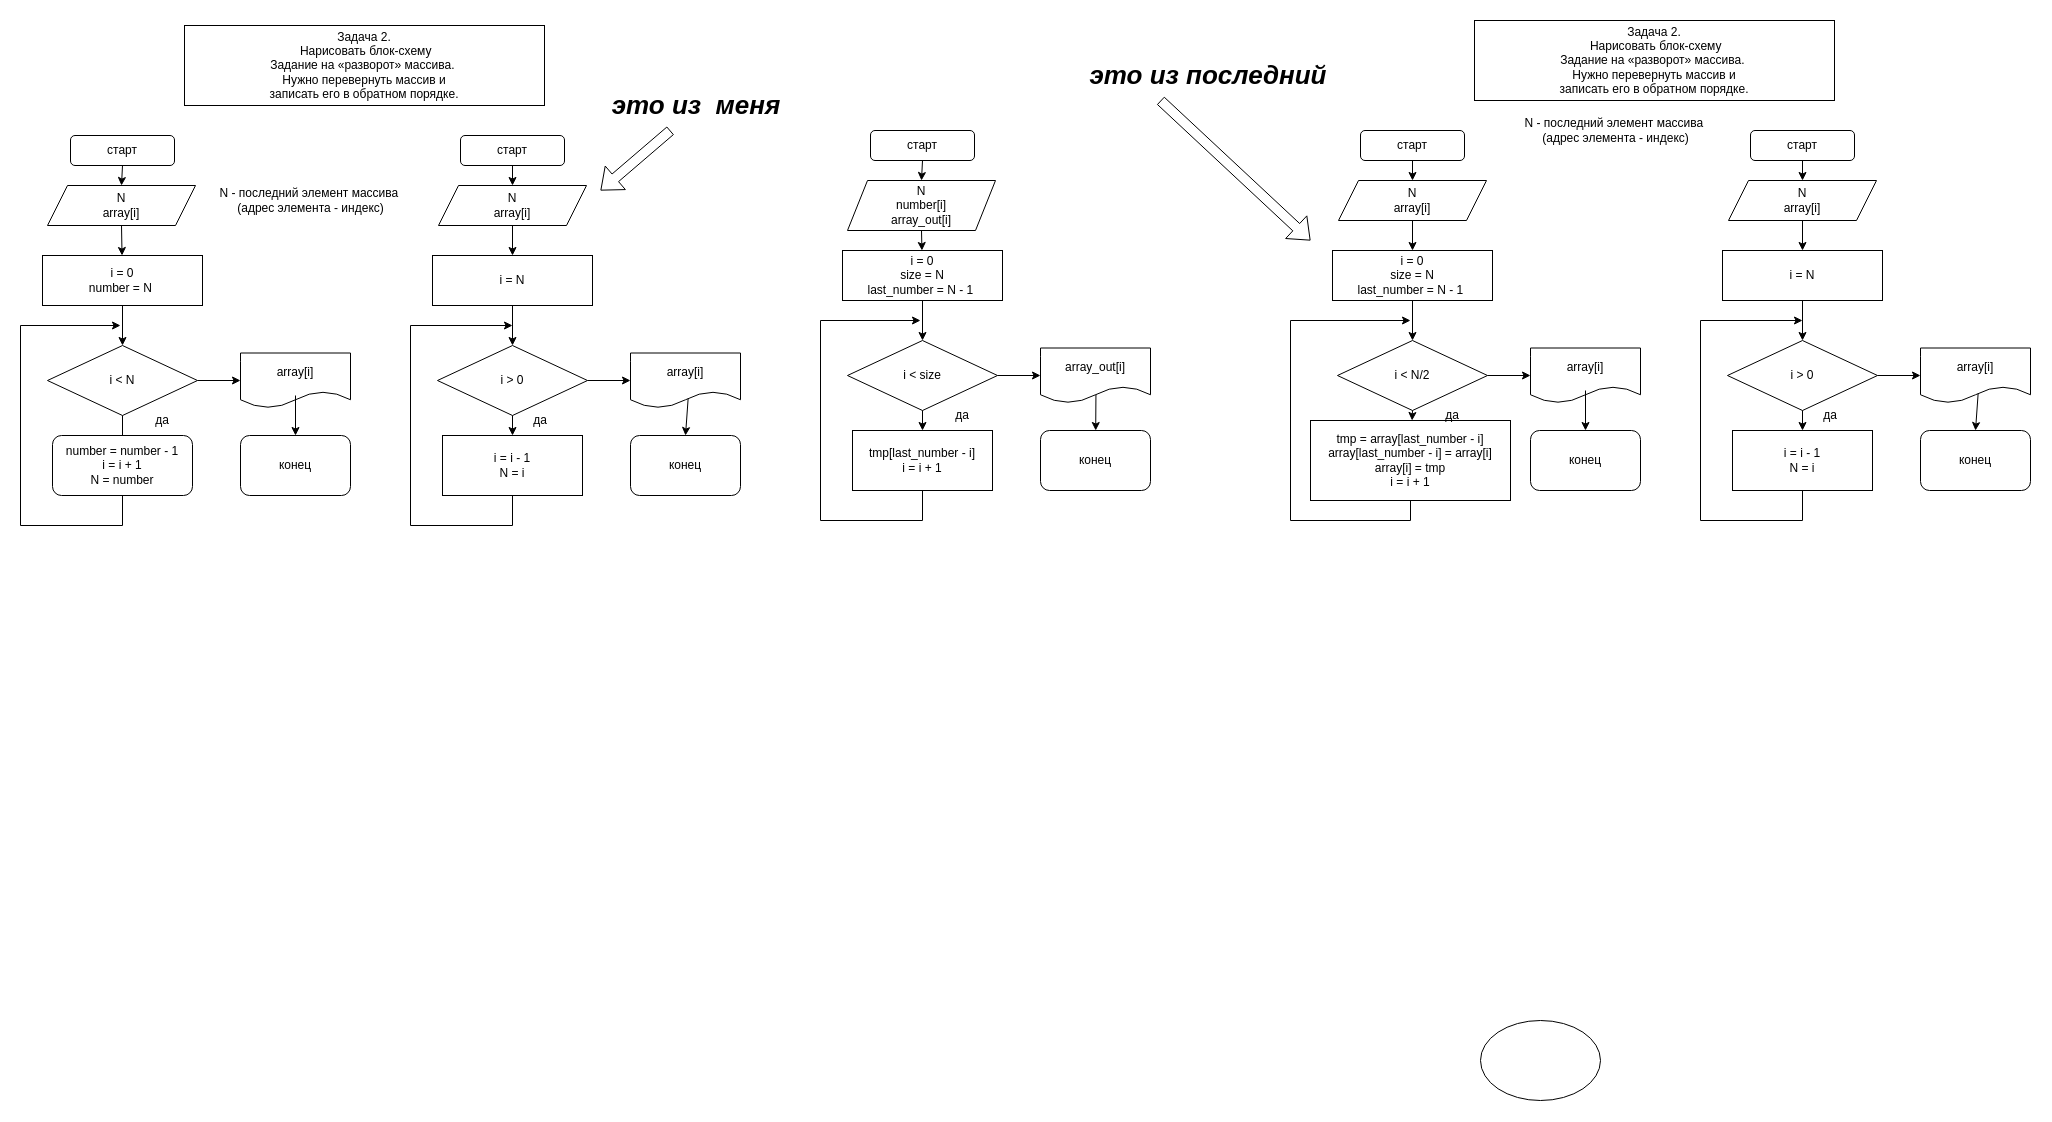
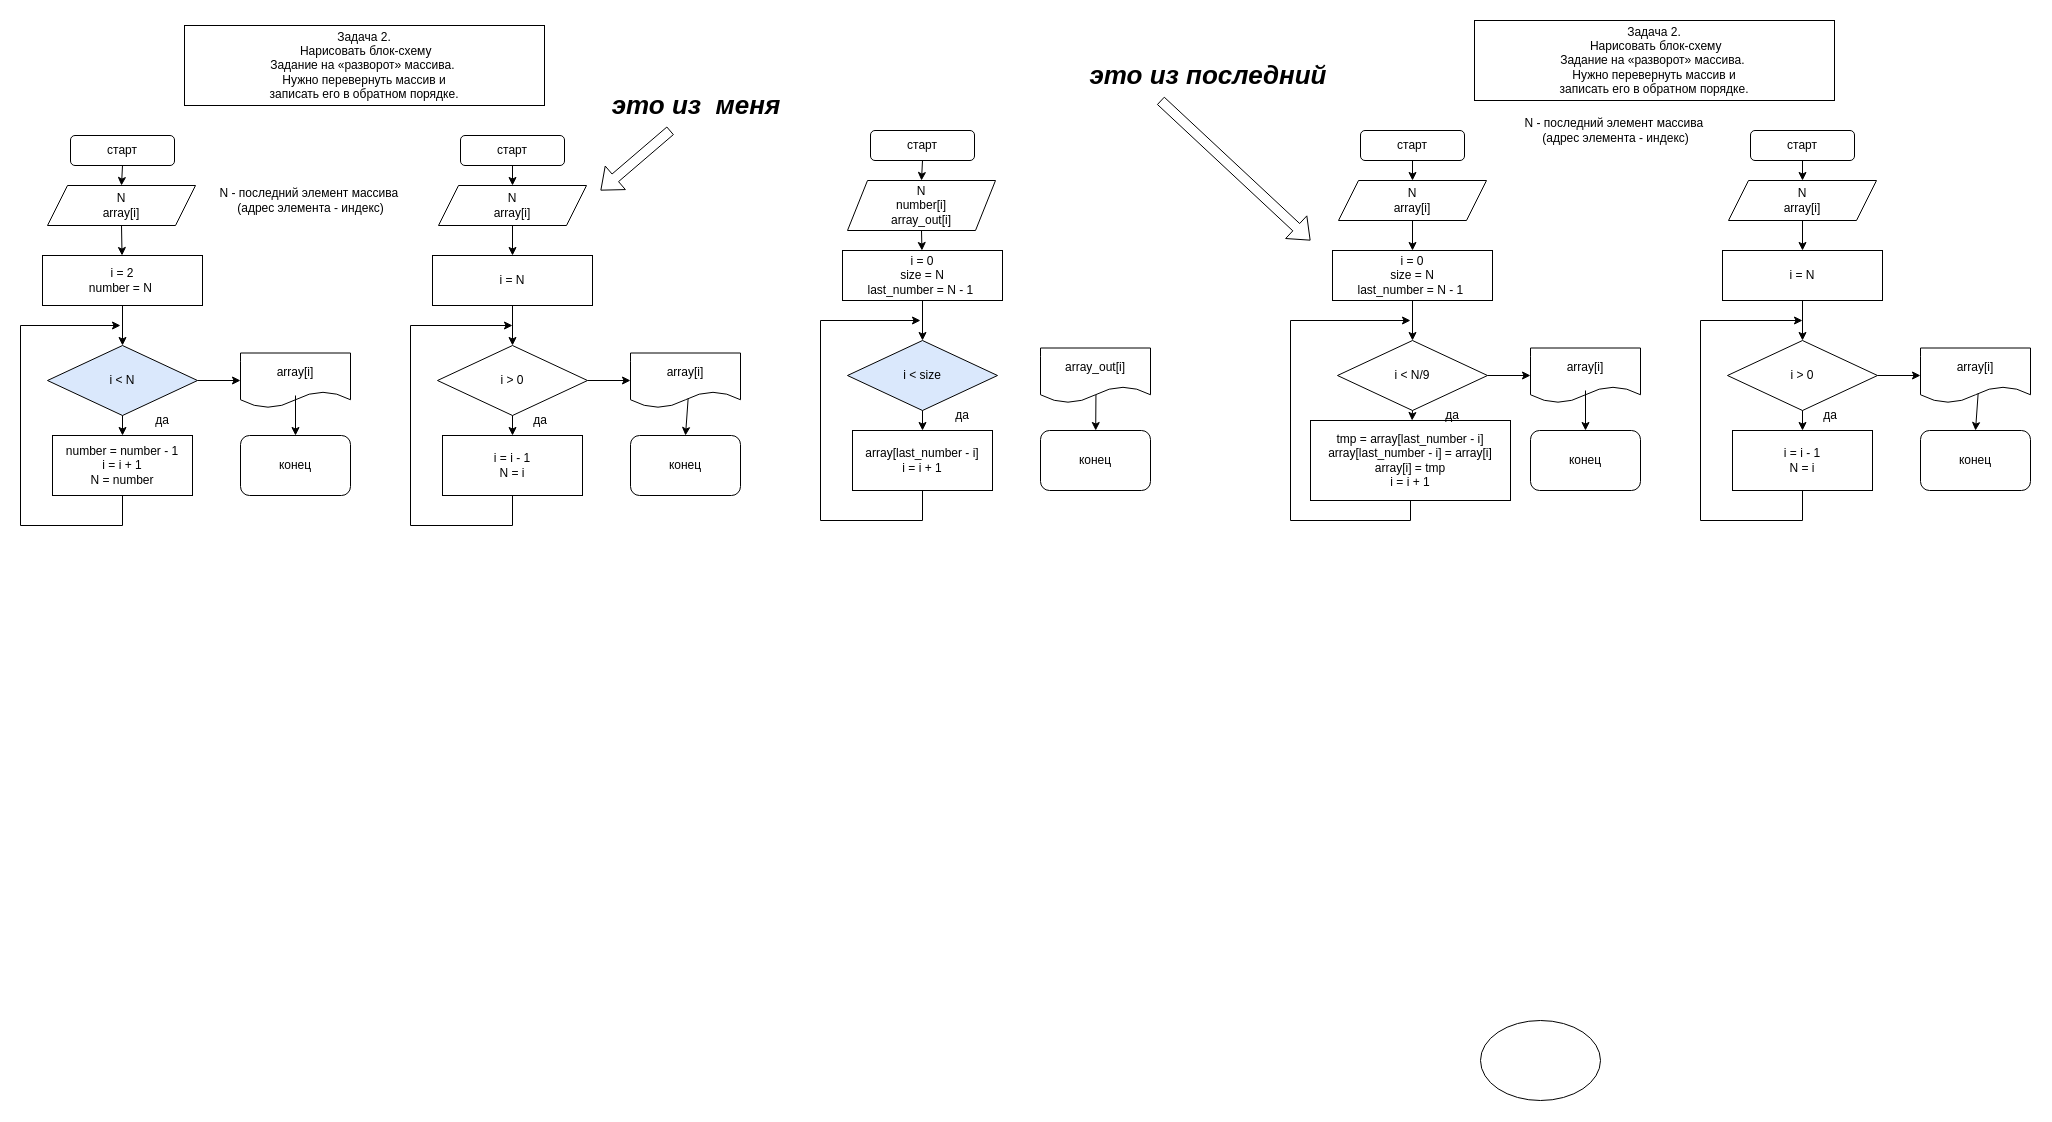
- <mxCell id="58" value="i = 0&lt;br&gt;number = N&amp;nbsp;" style="rounded=0;whiteSpace=wrap;html=1;" vertex="1" parent="1"><mxGeometry x="42" y="255" width="160" height="50" as="geometry" /></mxCell>
+ <mxCell id="58" value="i = 2&lt;br&gt;number = N&amp;nbsp;" style="rounded=0;whiteSpace=wrap;html=1;" vertex="1" parent="1"><mxGeometry x="42" y="255" width="160" height="50" as="geometry" /></mxCell>
- <mxCell id="36" value="i &amp;lt; size" style="rhombus;whiteSpace=wrap;html=1;" vertex="1" parent="1"><mxGeometry x="847" y="340" width="150" height="70" as="geometry" /></mxCell>
+ <mxCell id="36" value="i &amp;lt; size" style="rhombus;whiteSpace=wrap;html=1;fillColor=#dae8fc;" vertex="1" parent="1"><mxGeometry x="847" y="340" width="150" height="70" as="geometry" /></mxCell>
- <mxCell id="40" value="" style="endArrow=classic;html=1;rounded=0;exitX=1;exitY=0.5;exitDx=0;exitDy=0;entryX=0;entryY=0.5;entryDx=0;entryDy=0;" edge="1" parent="1" source="36" target="39"><mxGeometry width="50" height="50" relative="1" as="geometry"><mxPoint x="1150" y="430" as="sourcePoint" /><mxPoint x="1200" y="380" as="targetPoint" /></mxGeometry></mxCell>
- <mxCell id="4" value="i &amp;lt; N/2" style="rhombus;whiteSpace=wrap;html=1;" parent="1" vertex="1"><mxGeometry x="1337" y="340" width="150" height="70" as="geometry" /></mxCell>
+ <mxCell id="4" value="i &amp;lt; N/9" style="rhombus;whiteSpace=wrap;html=1;" parent="1" vertex="1"><mxGeometry x="1337" y="340" width="150" height="70" as="geometry" /></mxCell>
- <mxCell id="52" value="i &amp;lt; N" style="rhombus;whiteSpace=wrap;html=1;" vertex="1" parent="1"><mxGeometry x="47" y="345" width="150" height="70" as="geometry" /></mxCell>
+ <mxCell id="52" value="i &amp;lt; N" style="rhombus;whiteSpace=wrap;html=1;fillColor=#dae8fc;" vertex="1" parent="1"><mxGeometry x="47" y="345" width="150" height="70" as="geometry" /></mxCell>
- <mxCell id="62" value="" style="endArrow=none;html=1;rounded=0;exitX=0.5;exitY=1;exitDx=0;exitDy=0;" edge="1" parent="1" source="52" target="53"><mxGeometry width="50" height="50" relative="1" as="geometry"><mxPoint x="240" y="625" as="sourcePoint" /><mxPoint x="290" y="575" as="targetPoint" /></mxGeometry></mxCell>
+ <mxCell id="62" value="" style="endArrow=classic;html=1;rounded=0;exitX=0.5;exitY=1;exitDx=0;exitDy=0;" edge="1" parent="1" source="52" target="53"><mxGeometry width="50" height="50" relative="1" as="geometry"><mxPoint x="240" y="625" as="sourcePoint" /><mxPoint x="290" y="575" as="targetPoint" /></mxGeometry></mxCell>
- <mxCell id="37" value="tmp[last_number - i]&lt;br&gt;i = i + 1" style="rounded=0;whiteSpace=wrap;html=1;" vertex="1" parent="1"><mxGeometry x="852" y="430" width="140" height="60" as="geometry" /></mxCell>
+ <mxCell id="37" value="array[last_number - i]&lt;br&gt;i = i + 1" style="rounded=0;whiteSpace=wrap;html=1;" vertex="1" parent="1"><mxGeometry x="852" y="430" width="140" height="60" as="geometry" /></mxCell>
- <mxCell id="53" value="number = number - 1&lt;br&gt;i = i + 1&lt;br&gt;N = number" style="whiteSpace=wrap;html=1;rounded=1;" vertex="1" parent="1"><mxGeometry x="52" y="435" width="140" height="60" as="geometry" /></mxCell>
+ <mxCell id="53" value="number = number - 1&lt;br&gt;i = i + 1&lt;br&gt;N = number" style="rounded=0;whiteSpace=wrap;html=1;" vertex="1" parent="1"><mxGeometry x="52" y="435" width="140" height="60" as="geometry" /></mxCell>
